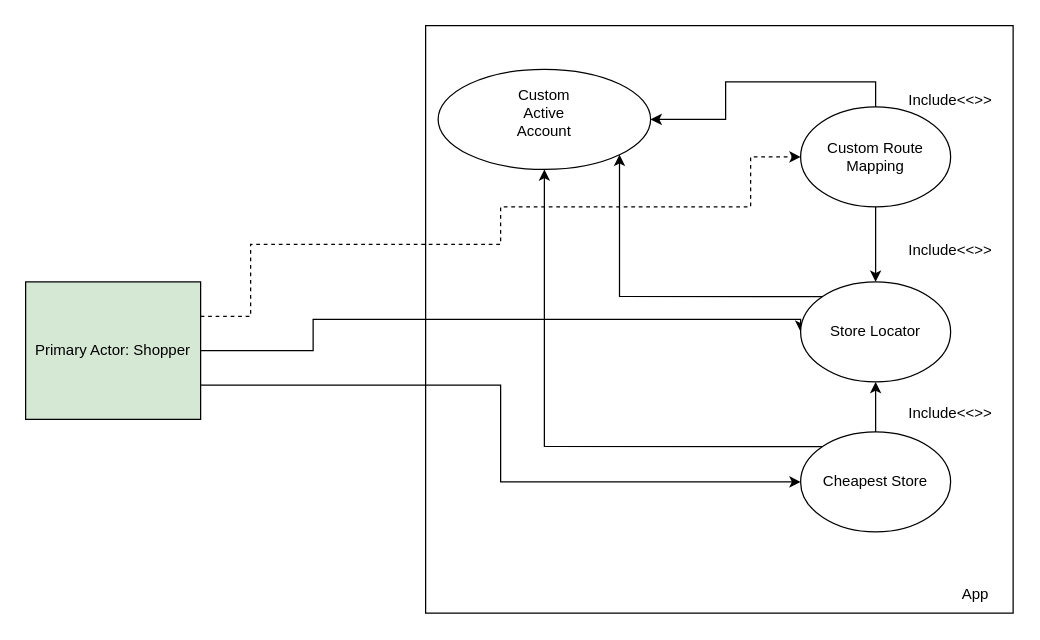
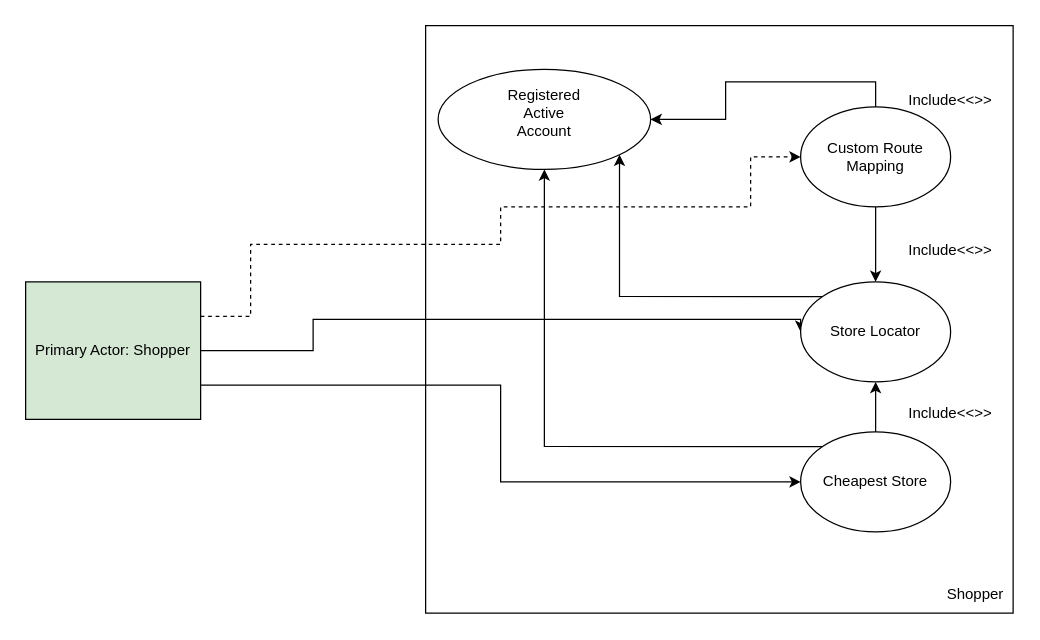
- <mxCell id="9" value="Custom Active Account" style="text;html=1;strokeColor=none;fillColor=none;align=center;verticalAlign=middle;whiteSpace=wrap;rounded=0;" vertex="1" parent="1"><mxGeometry x="405" y="75" width="60" height="30" as="geometry" /></mxCell>
+ <mxCell id="9" value="Registered Active Account" style="text;html=1;strokeColor=none;fillColor=none;align=center;verticalAlign=middle;whiteSpace=wrap;rounded=0;" vertex="1" parent="1"><mxGeometry x="405" y="75" width="60" height="30" as="geometry" /></mxCell>
- <mxCell id="3" value="App" style="text;html=1;strokeColor=none;fillColor=none;align=center;verticalAlign=middle;whiteSpace=wrap;rounded=0;" vertex="1" parent="1"><mxGeometry x="750" y="460" width="60" height="30" as="geometry" /></mxCell>
+ <mxCell id="3" value="Shopper" style="text;html=1;strokeColor=none;fillColor=none;align=center;verticalAlign=middle;whiteSpace=wrap;rounded=0;" vertex="1" parent="1"><mxGeometry x="750" y="460" width="60" height="30" as="geometry" /></mxCell>
